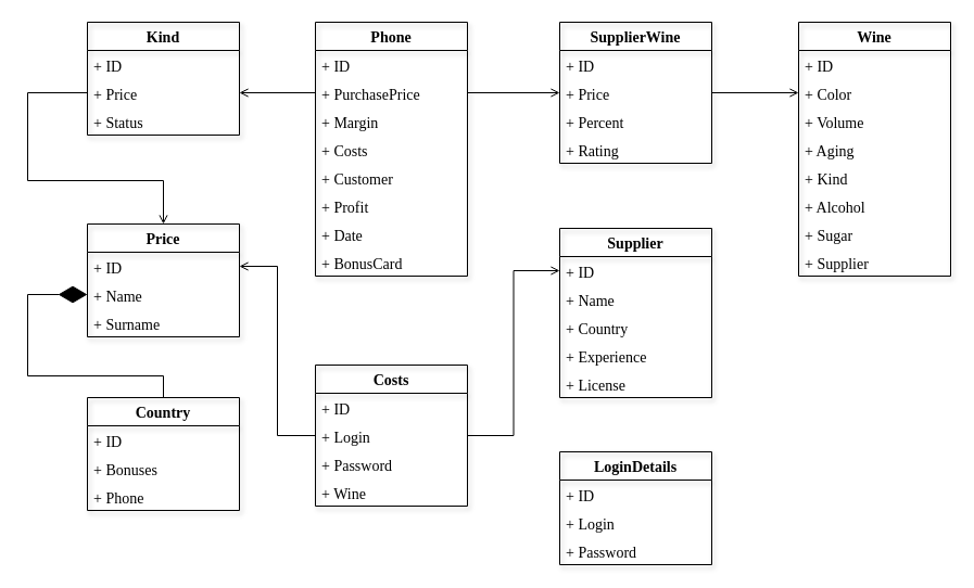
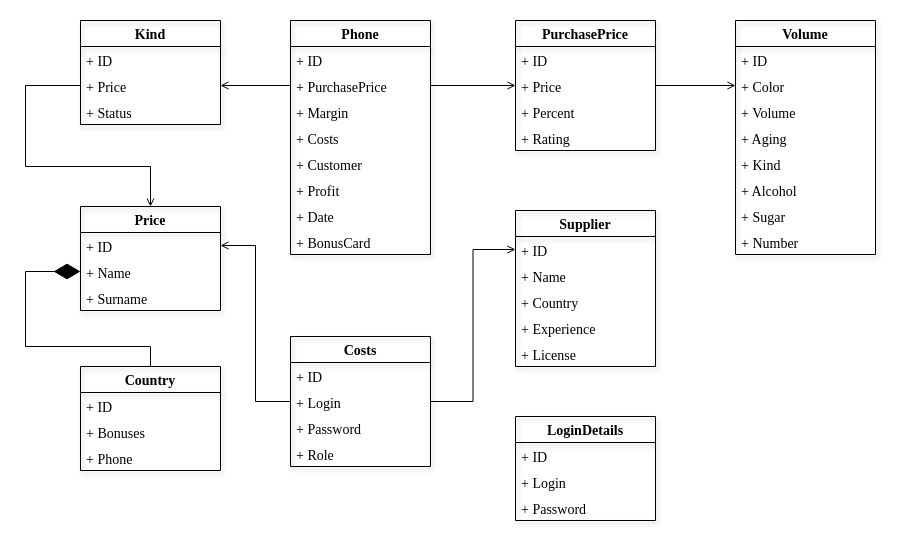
- <mxCell id="47" value="SupplierWine" style="swimlane;fontStyle=1;childLayout=stackLayout;horizontal=1;startSize=26;fillColor=none;horizontalStack=0;resizeParent=1;resizeParentMax=0;resizeLast=0;collapsible=1;marginBottom=0;fontSize=14;fontFamily=Times New Roman;shadow=1;" vertex="1" parent="1"><mxGeometry x="510" y="20" width="140" height="130" as="geometry" /></mxCell>
+ <mxCell id="47" value="PurchasePrice" style="swimlane;fontStyle=1;childLayout=stackLayout;horizontal=1;startSize=26;fillColor=none;horizontalStack=0;resizeParent=1;resizeParentMax=0;resizeLast=0;collapsible=1;marginBottom=0;fontSize=14;fontFamily=Times New Roman;shadow=1;" vertex="1" parent="1"><mxGeometry x="510" y="20" width="140" height="130" as="geometry" /></mxCell>
- <mxCell id="23" value="Wine" style="swimlane;fontStyle=1;childLayout=stackLayout;horizontal=1;startSize=26;fillColor=none;horizontalStack=0;resizeParent=1;resizeParentMax=0;resizeLast=0;collapsible=1;marginBottom=0;fontSize=14;fontFamily=Times New Roman;shadow=1;" vertex="1" parent="1"><mxGeometry x="730" y="20" width="140" height="234" as="geometry" /></mxCell>
+ <mxCell id="23" value="Volume" style="swimlane;fontStyle=1;childLayout=stackLayout;horizontal=1;startSize=26;fillColor=none;horizontalStack=0;resizeParent=1;resizeParentMax=0;resizeLast=0;collapsible=1;marginBottom=0;fontSize=14;fontFamily=Times New Roman;shadow=1;" vertex="1" parent="1"><mxGeometry x="730" y="20" width="140" height="234" as="geometry" /></mxCell>
- <mxCell id="31" value="+ Supplier" style="text;strokeColor=none;fillColor=none;align=left;verticalAlign=top;spacingLeft=4;spacingRight=4;overflow=hidden;rotatable=0;points=[[0,0.5],[1,0.5]];portConstraint=eastwest;fontSize=14;fontFamily=Times New Roman;shadow=1;" vertex="1" parent="23"><mxGeometry y="208" width="140" height="26" as="geometry" /></mxCell>
+ <mxCell id="31" value="+ Number" style="text;strokeColor=none;fillColor=none;align=left;verticalAlign=top;spacingLeft=4;spacingRight=4;overflow=hidden;rotatable=0;points=[[0,0.5],[1,0.5]];portConstraint=eastwest;fontSize=14;fontFamily=Times New Roman;shadow=1;" vertex="1" parent="23"><mxGeometry y="208" width="140" height="26" as="geometry" /></mxCell>
- <mxCell id="46" value="+ Wine" style="text;strokeColor=none;fillColor=none;align=left;verticalAlign=top;spacingLeft=4;spacingRight=4;overflow=hidden;rotatable=0;points=[[0,0.5],[1,0.5]];portConstraint=eastwest;fontSize=14;fontFamily=Times New Roman;shadow=1;" vertex="1" parent="42"><mxGeometry y="104" width="140" height="26" as="geometry" /></mxCell>
+ <mxCell id="46" value="+ Role" style="text;strokeColor=none;fillColor=none;align=left;verticalAlign=top;spacingLeft=4;spacingRight=4;overflow=hidden;rotatable=0;points=[[0,0.5],[1,0.5]];portConstraint=eastwest;fontSize=14;fontFamily=Times New Roman;shadow=1;" vertex="1" parent="42"><mxGeometry y="104" width="140" height="26" as="geometry" /></mxCell>
